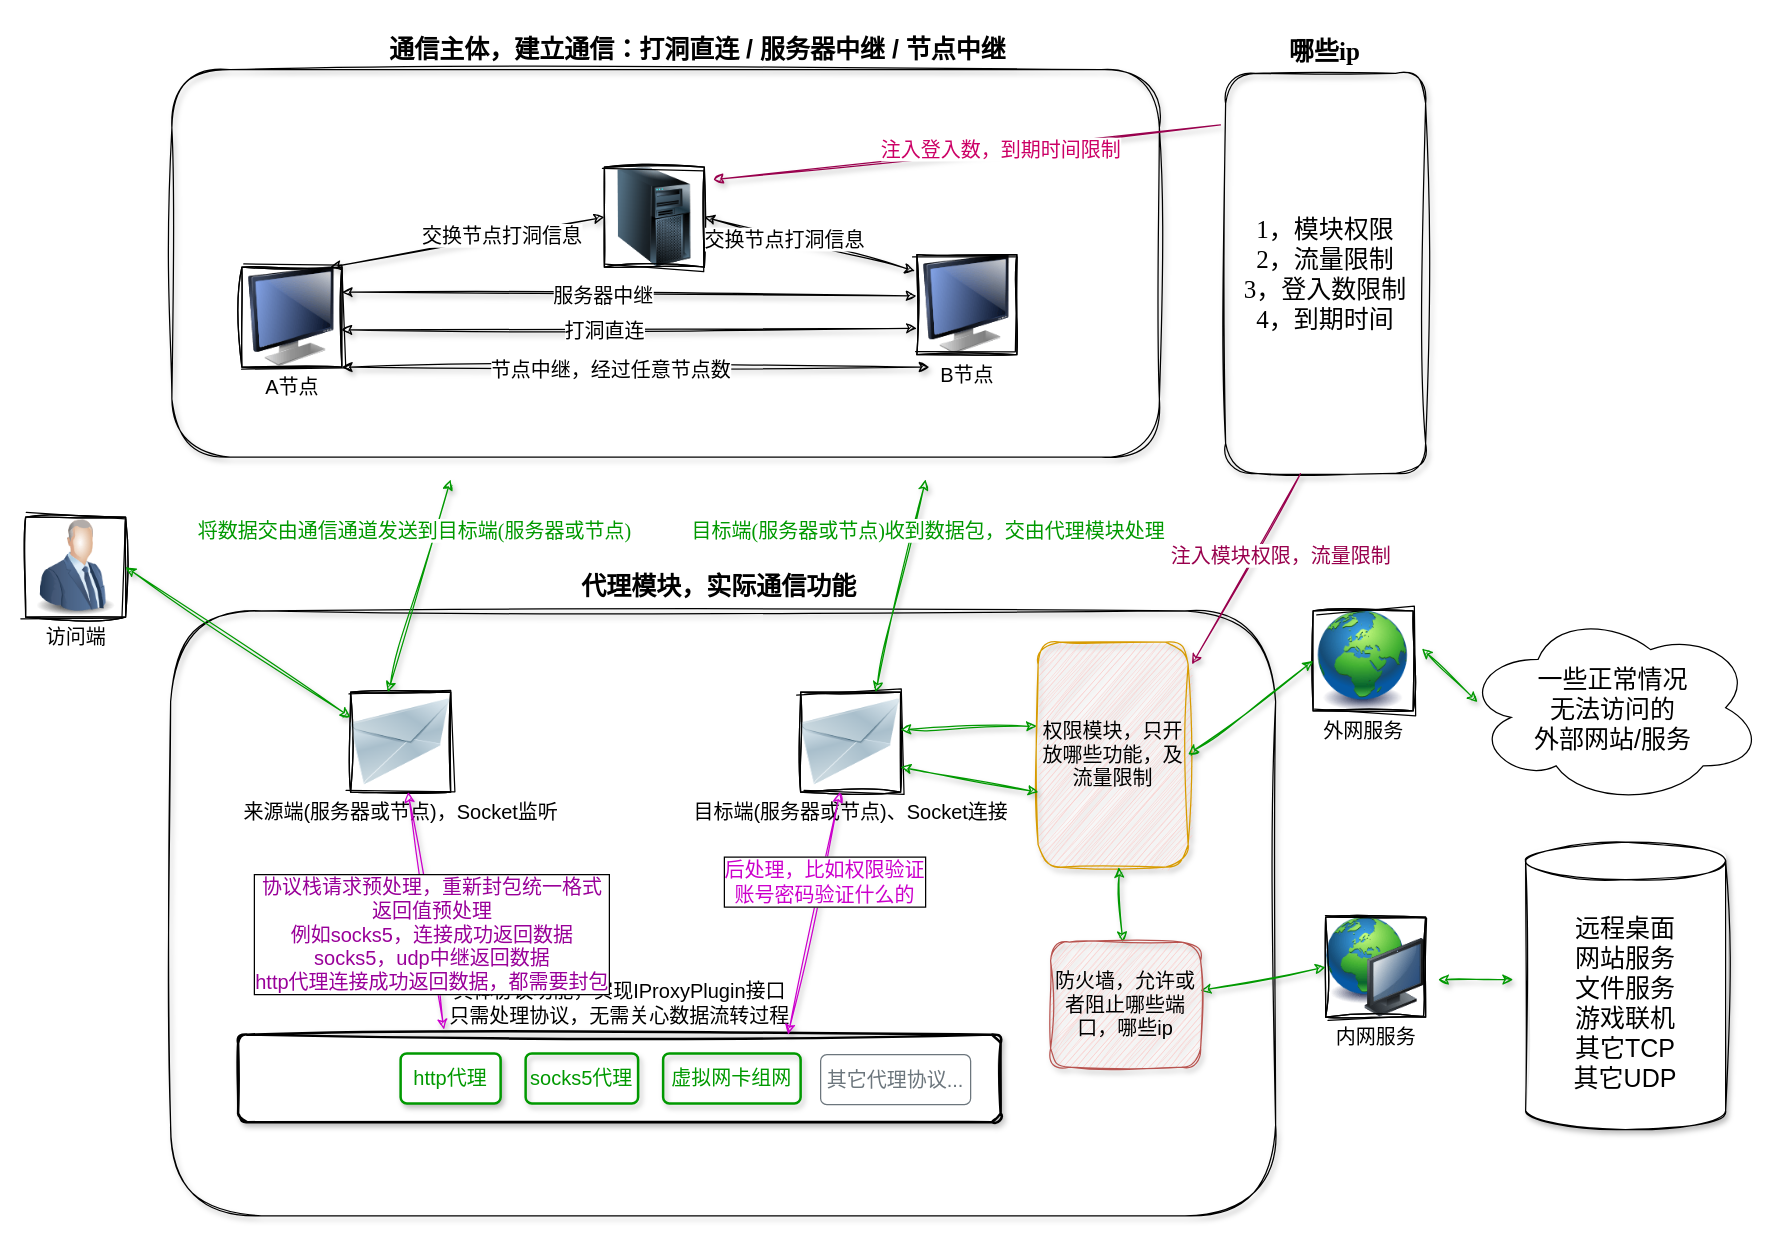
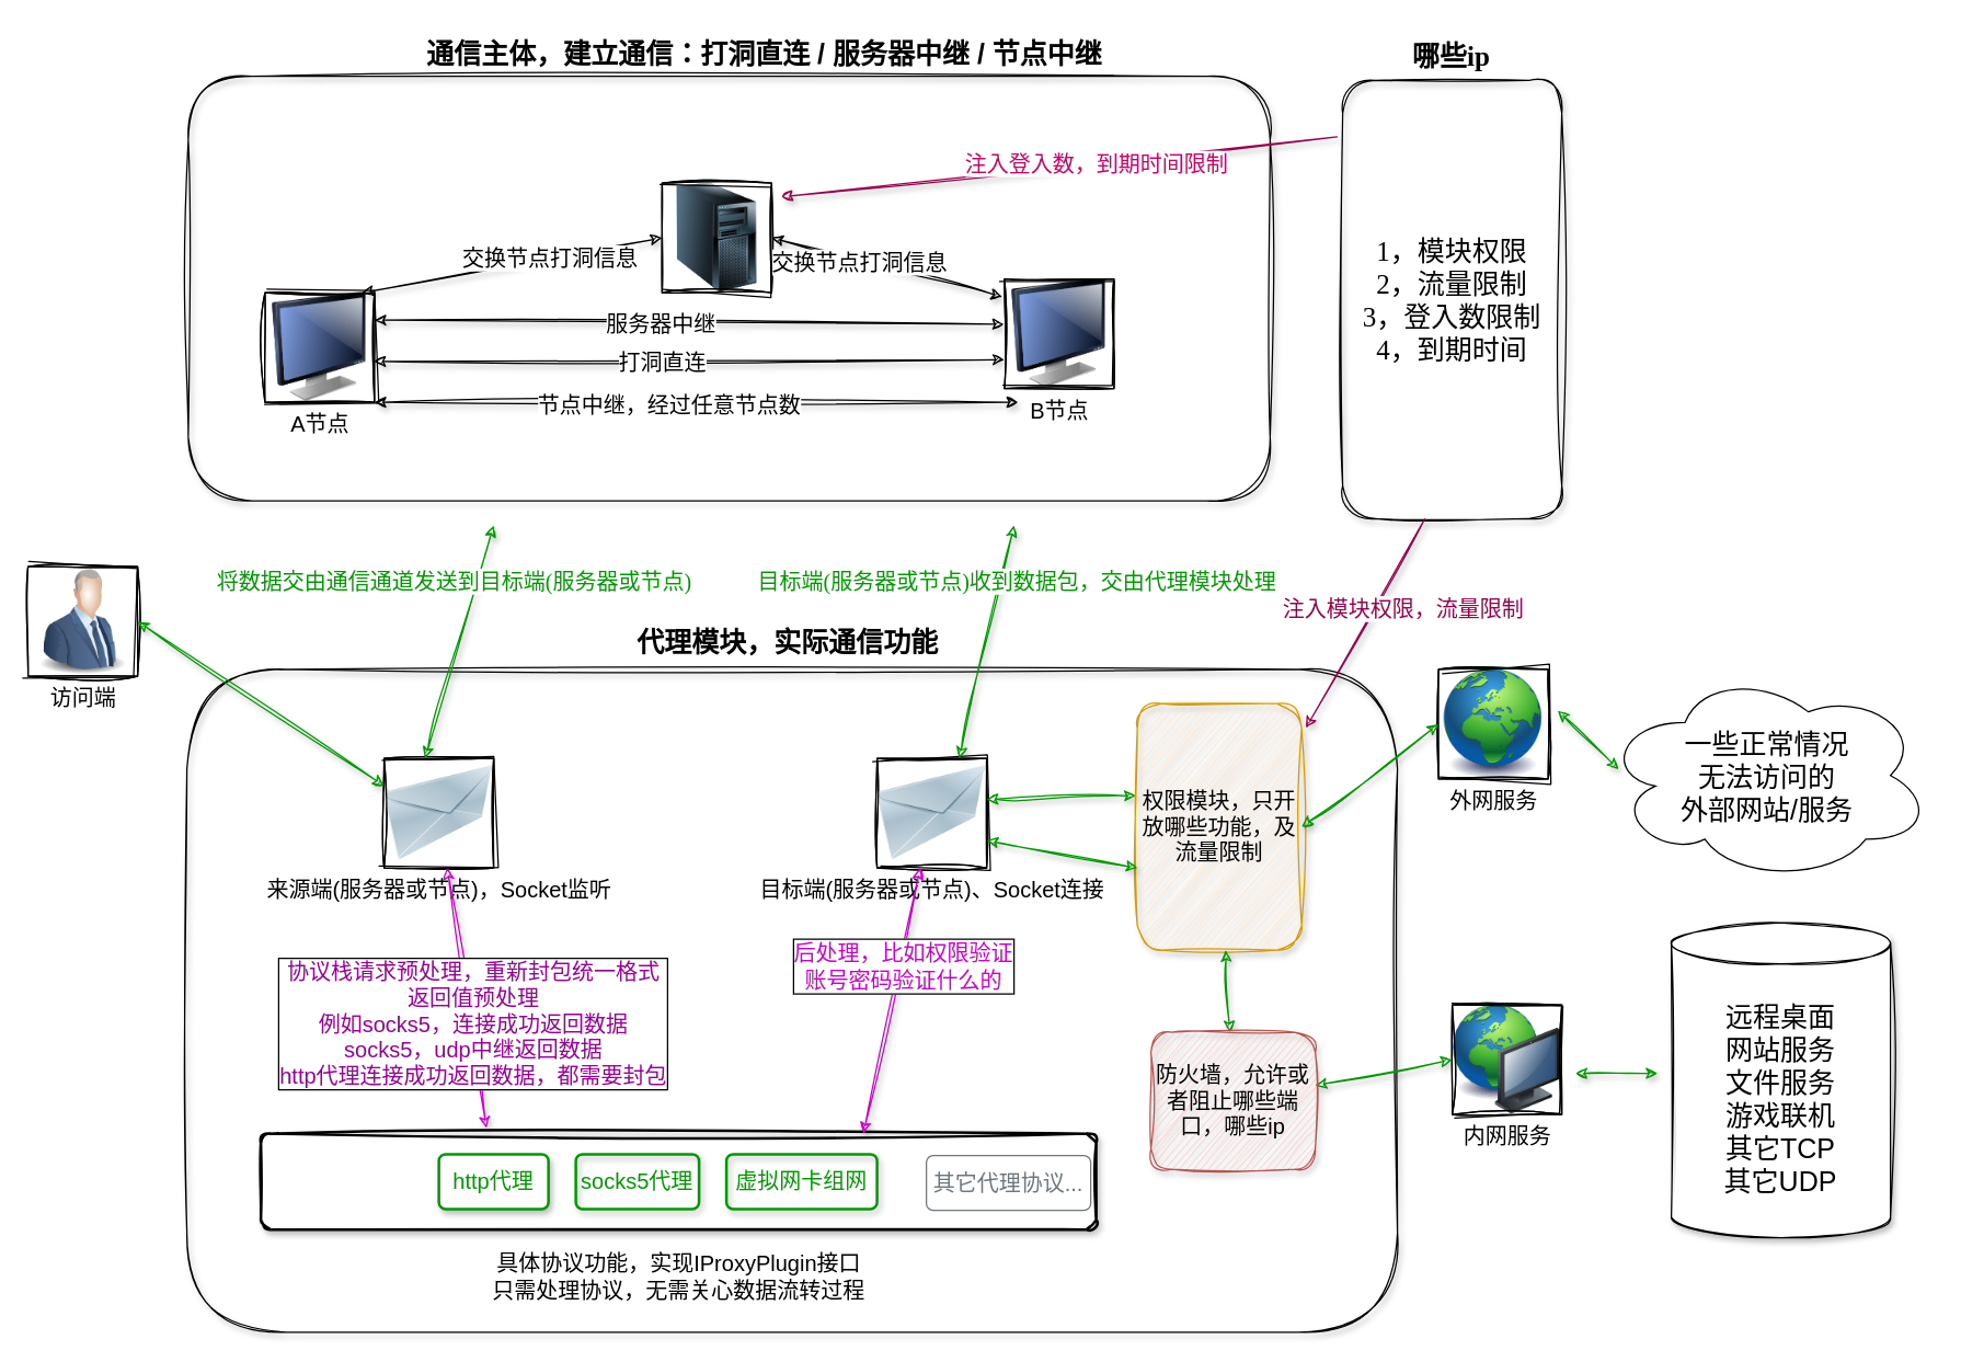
- <mxCell id="22" value="权限模块，只开放哪些功能，及流量限制" style="rounded=1;whiteSpace=wrap;html=1;glass=0;shadow=1;sketch=1;curveFitting=1;jiggle=2;fontSize=16;fillColor=#f8cecc;strokeColor=#d79b00;" parent="1" vertex="1"><mxGeometry x="830" y="513" width="120" height="180" as="geometry" /></mxCell>
+ <mxCell id="22" value="权限模块，只开放哪些功能，及流量限制" style="rounded=1;whiteSpace=wrap;html=1;glass=0;shadow=1;sketch=1;curveFitting=1;jiggle=2;fontSize=16;fillColor=#ffe6cc;strokeColor=#d79b00;" parent="1" vertex="1"><mxGeometry x="830" y="513" width="120" height="180" as="geometry" /></mxCell>
- <mxCell id="17" value="具体协议功能，实现IProxyPlugin接口&lt;br&gt;只需处理协议，无需关心数据流转过程" style="text;html=1;strokeColor=none;fillColor=none;align=center;verticalAlign=middle;whiteSpace=wrap;rounded=0;fontSize=16;" parent="1" vertex="1"><mxGeometry x="352.5" y="787" width="285" height="30" as="geometry" /></mxCell>
+ <mxCell id="17" value="具体协议功能，实现IProxyPlugin接口&lt;br&gt;只需处理协议，无需关心数据流转过程" style="text;html=1;strokeColor=none;fillColor=none;align=center;verticalAlign=middle;whiteSpace=wrap;rounded=0;fontSize=16;" parent="1" vertex="1"><mxGeometry x="352.5" y="917" width="285" height="30" as="geometry" /></mxCell>
- <mxCell id="8" value="其它代理协议..." style="html=1;shadow=0;dashed=0;shape=mxgraph.bootstrap.rrect;rSize=5;strokeColor=#6C767D;strokeWidth=1;fillColor=none;fontColor=#6C767D;whiteSpace=wrap;align=center;verticalAlign=middle;spacingLeft=0;fontStyle=0;fontSize=16;spacing=5;" parent="1" vertex="1"><mxGeometry x="656" y="843" width="120" height="40" as="geometry" /></mxCell>
+ <mxCell id="8" value="其它代理协议..." style="html=1;shadow=0;dashed=0;shape=mxgraph.bootstrap.rrect;rSize=5;strokeColor=#6C767D;strokeWidth=1;fillColor=none;fontColor=#6C767D;whiteSpace=wrap;align=center;verticalAlign=middle;spacingLeft=0;fontStyle=0;fontSize=16;spacing=5;" parent="1" vertex="1"><mxGeometry x="676" y="843" width="120" height="40" as="geometry" /></mxCell>
